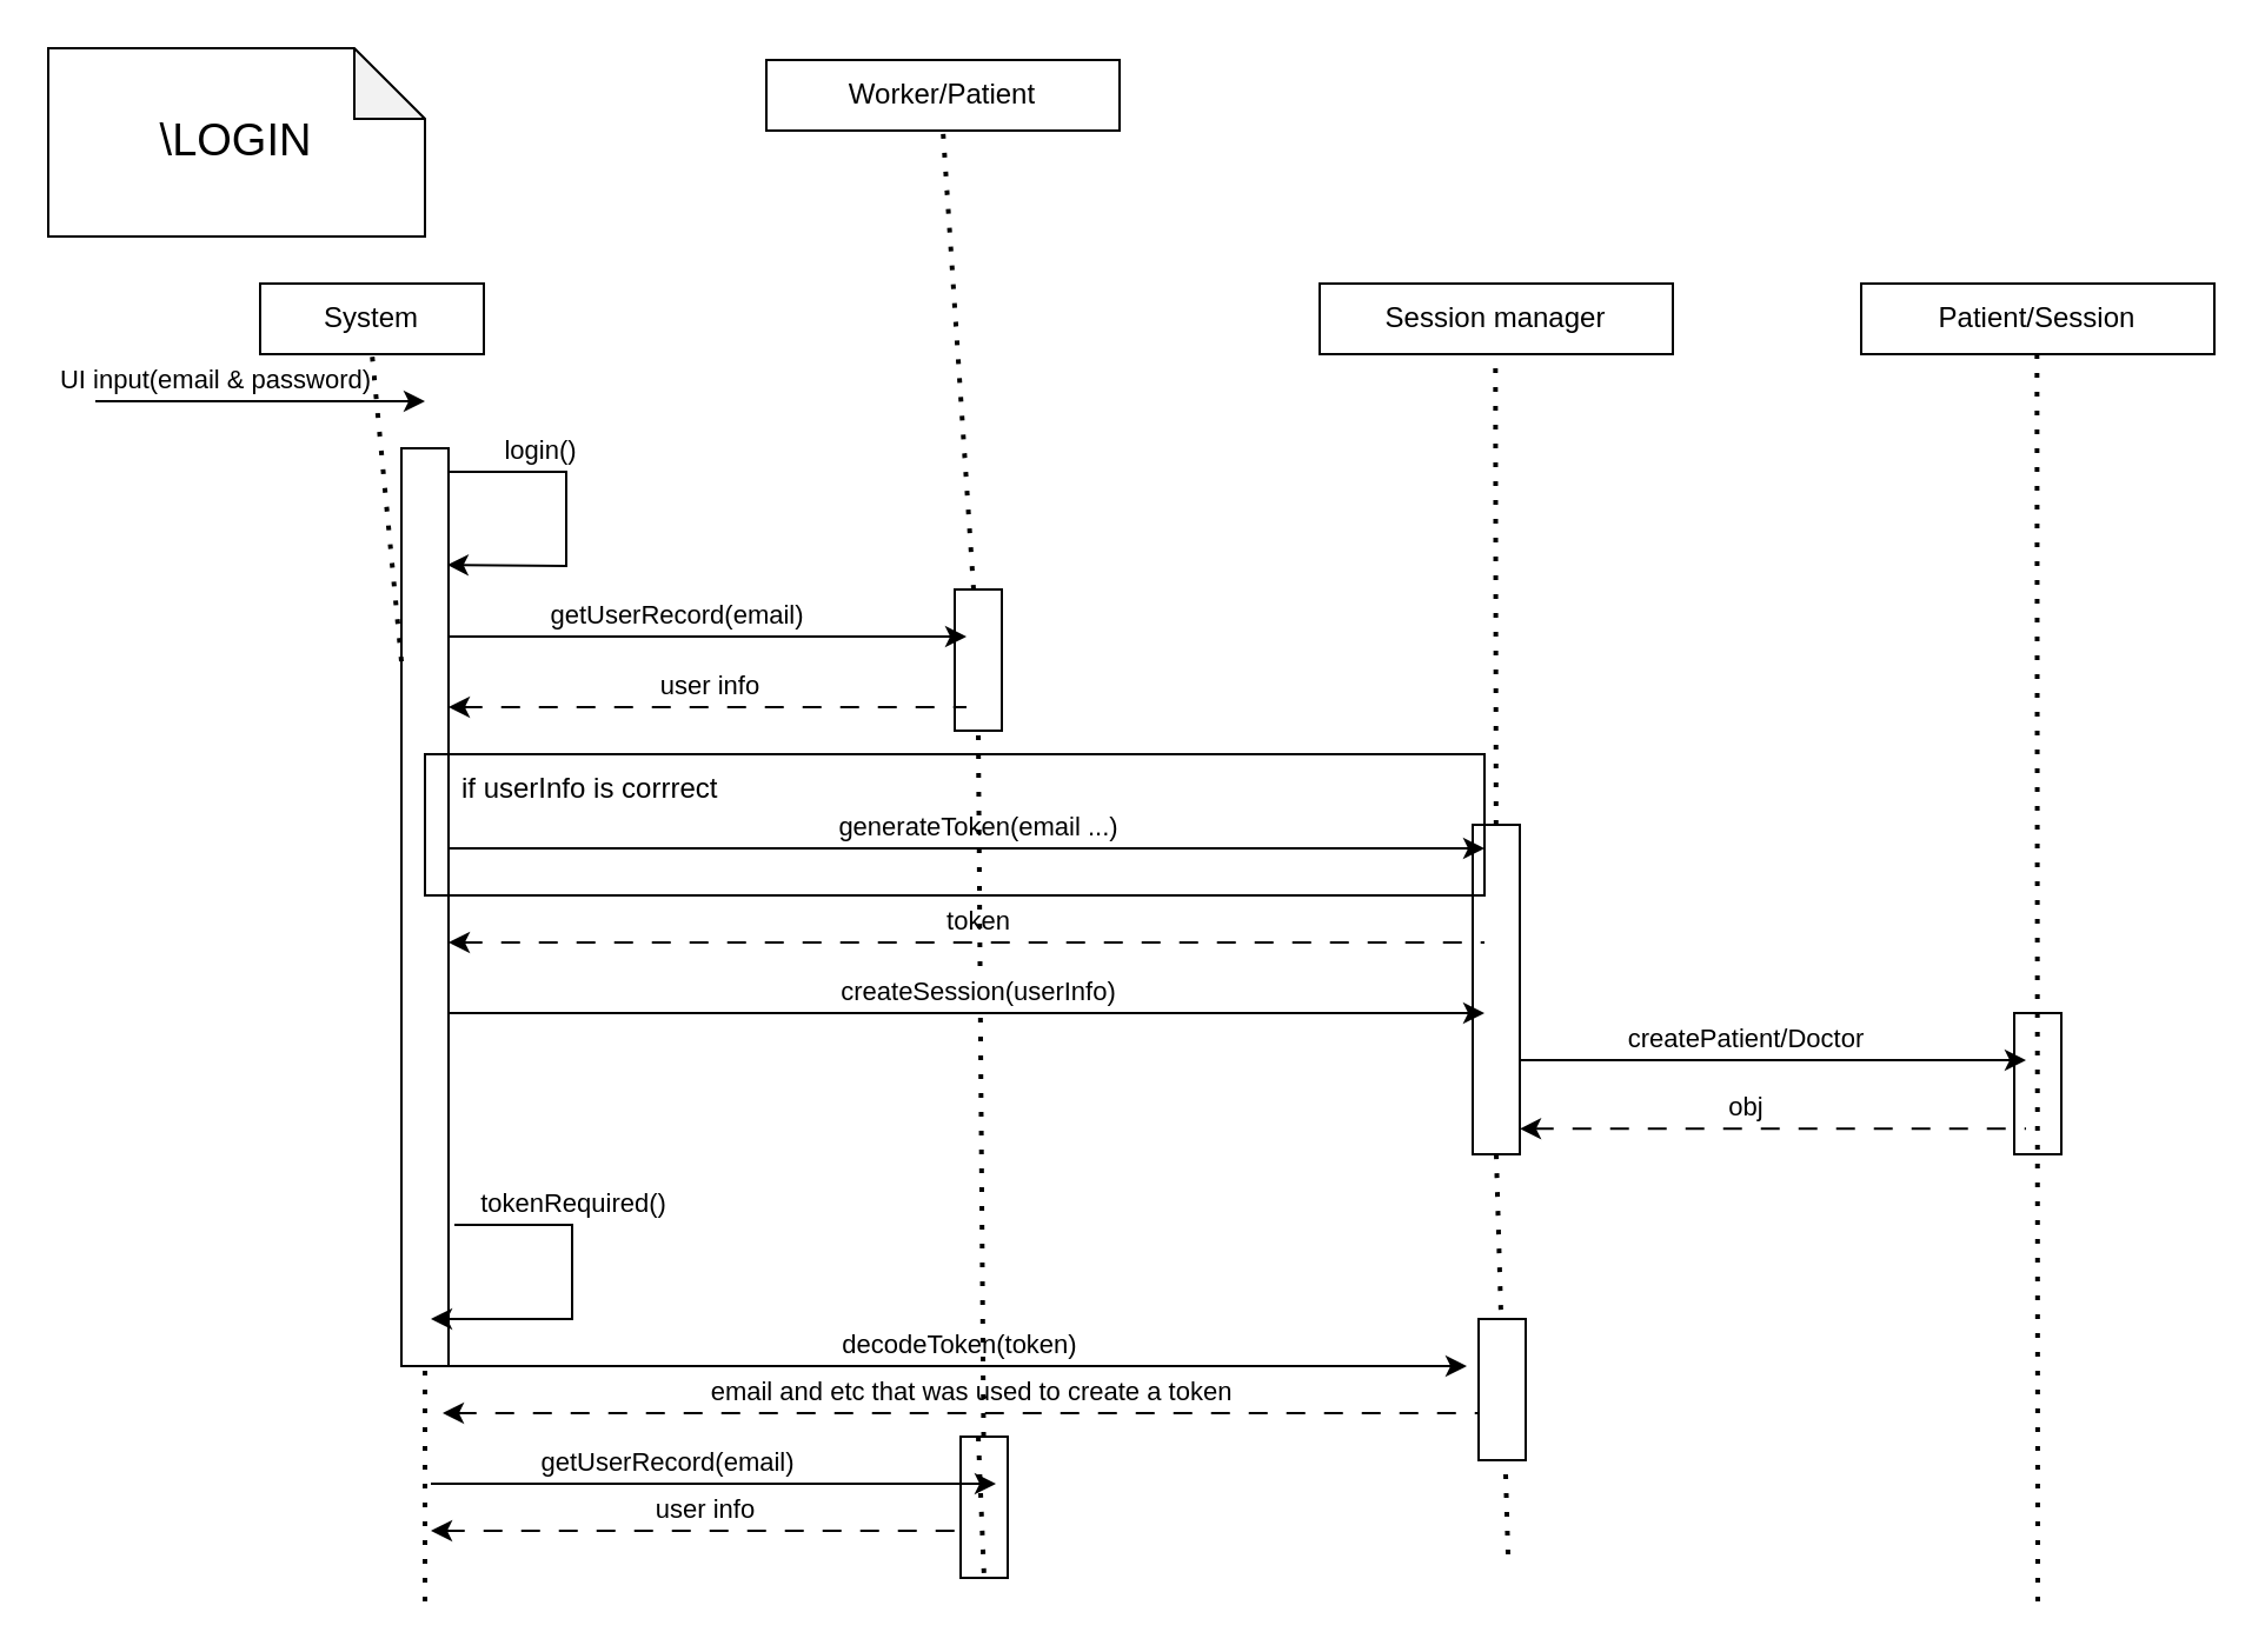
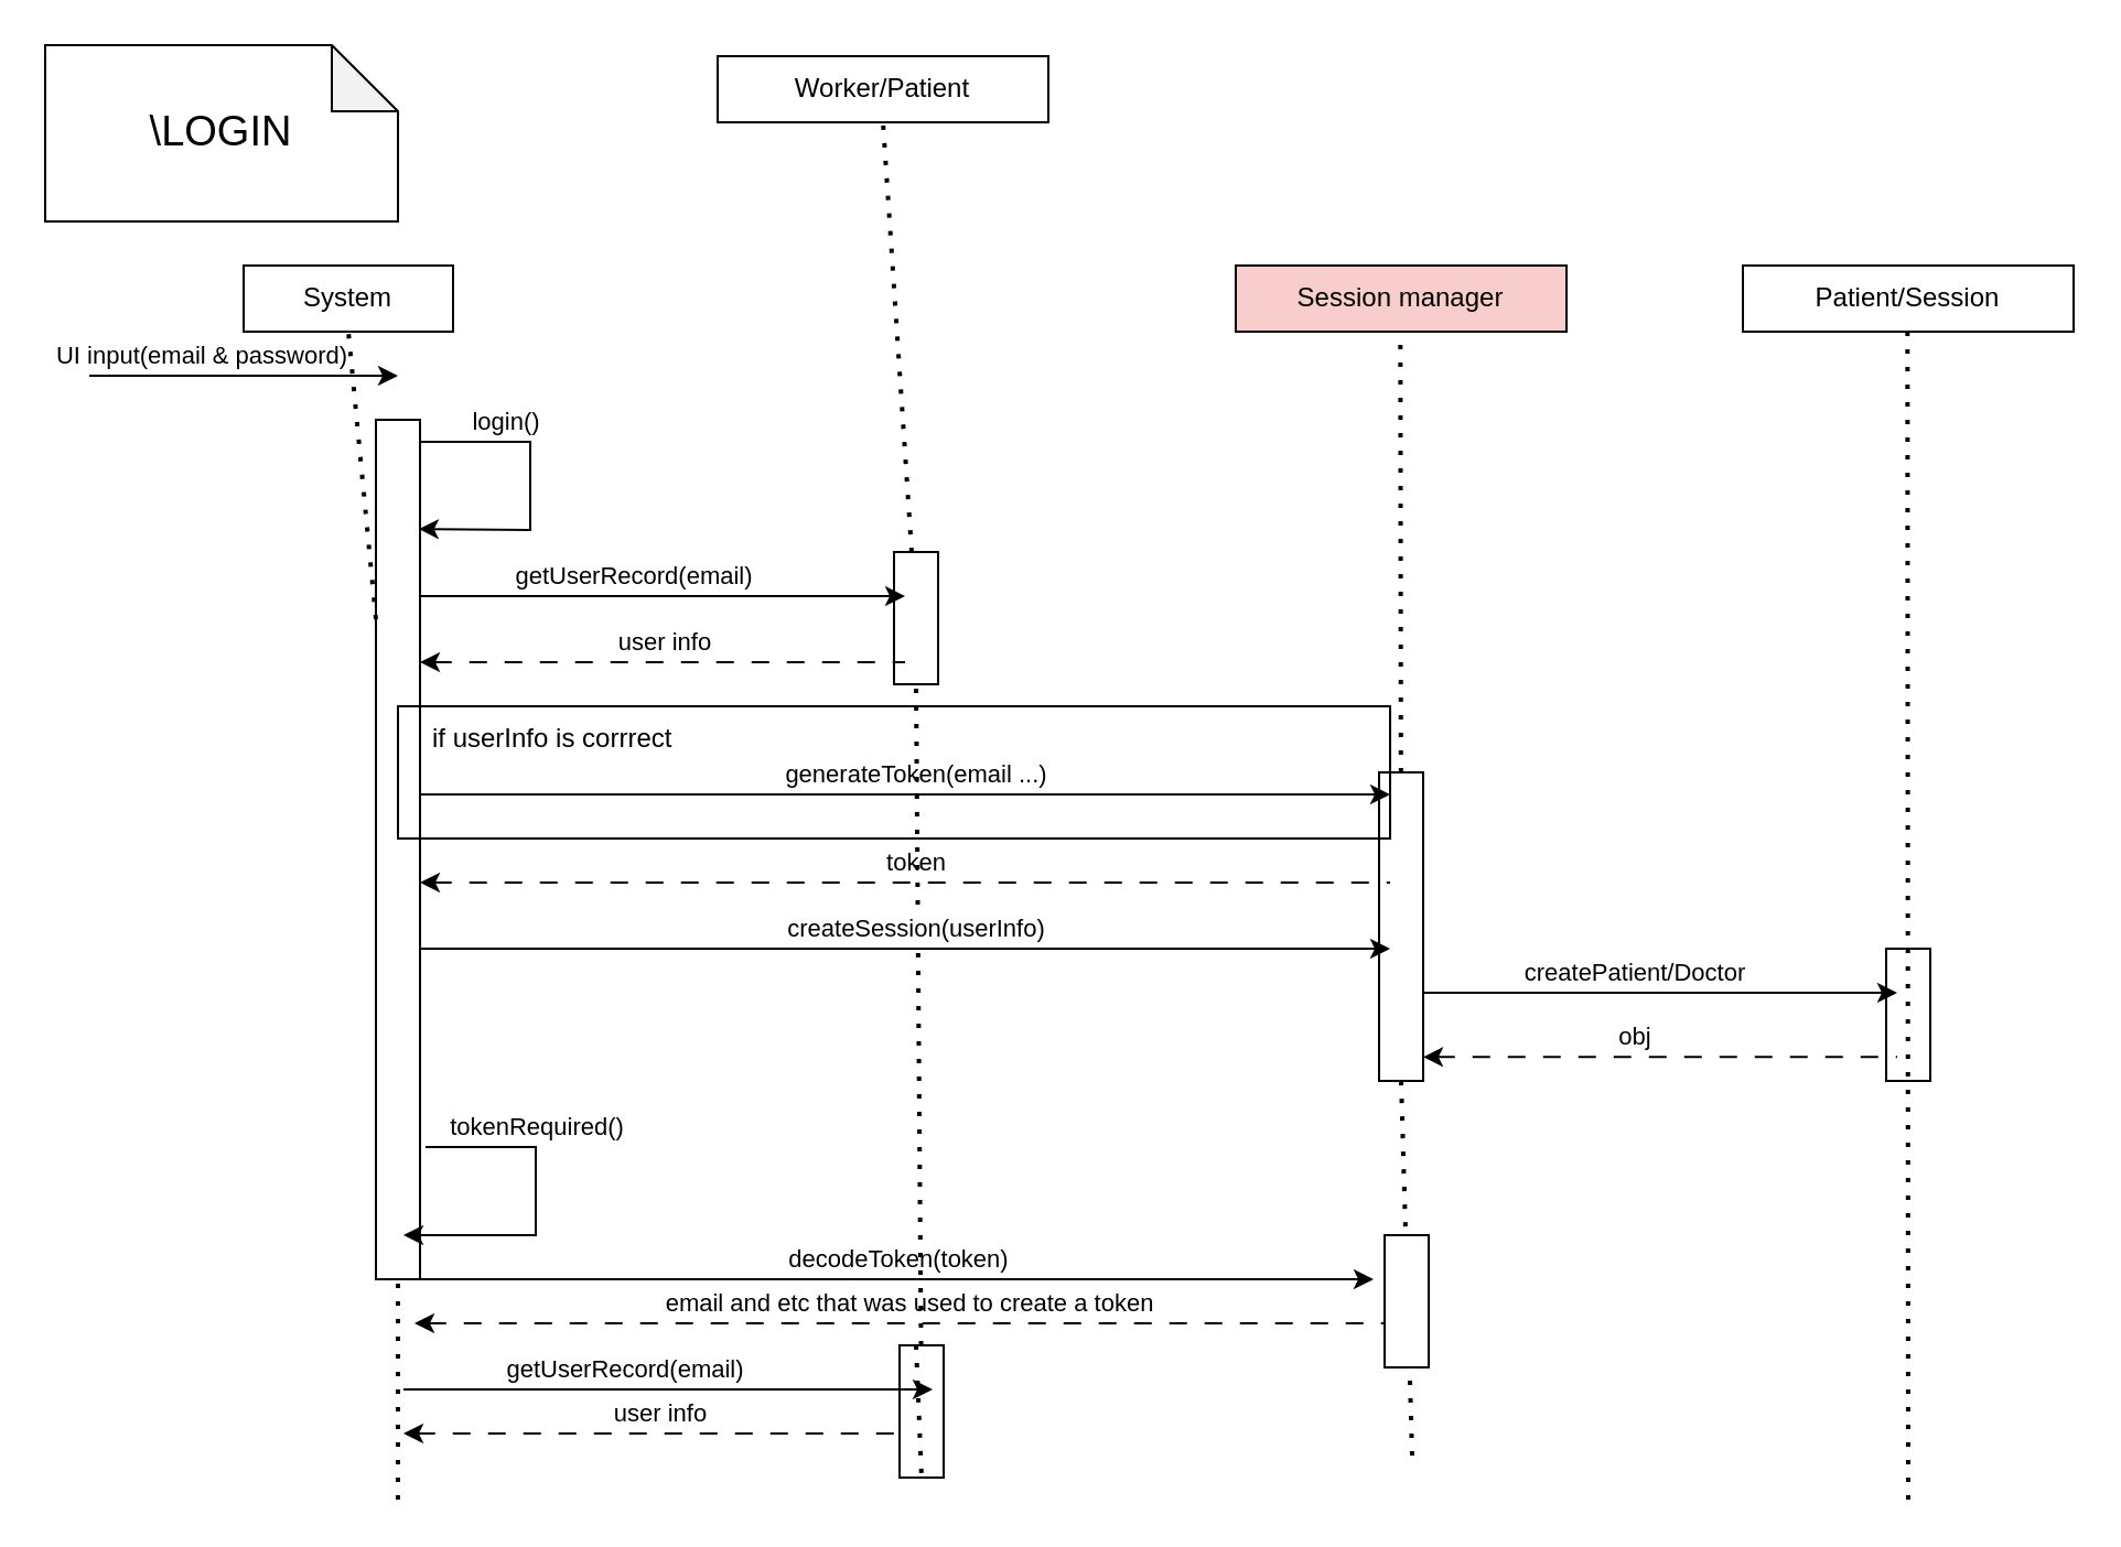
- <mxCell id="21" value="Session manager" style="rounded=0;whiteSpace=wrap;html=1;" parent="1" vertex="1"><mxGeometry x="560" y="120" width="150" height="30" as="geometry" /></mxCell>
+ <mxCell id="21" value="Session manager" style="rounded=0;whiteSpace=wrap;html=1;fillColor=#f8cecc;" parent="1" vertex="1"><mxGeometry x="560" y="120" width="150" height="30" as="geometry" /></mxCell>
